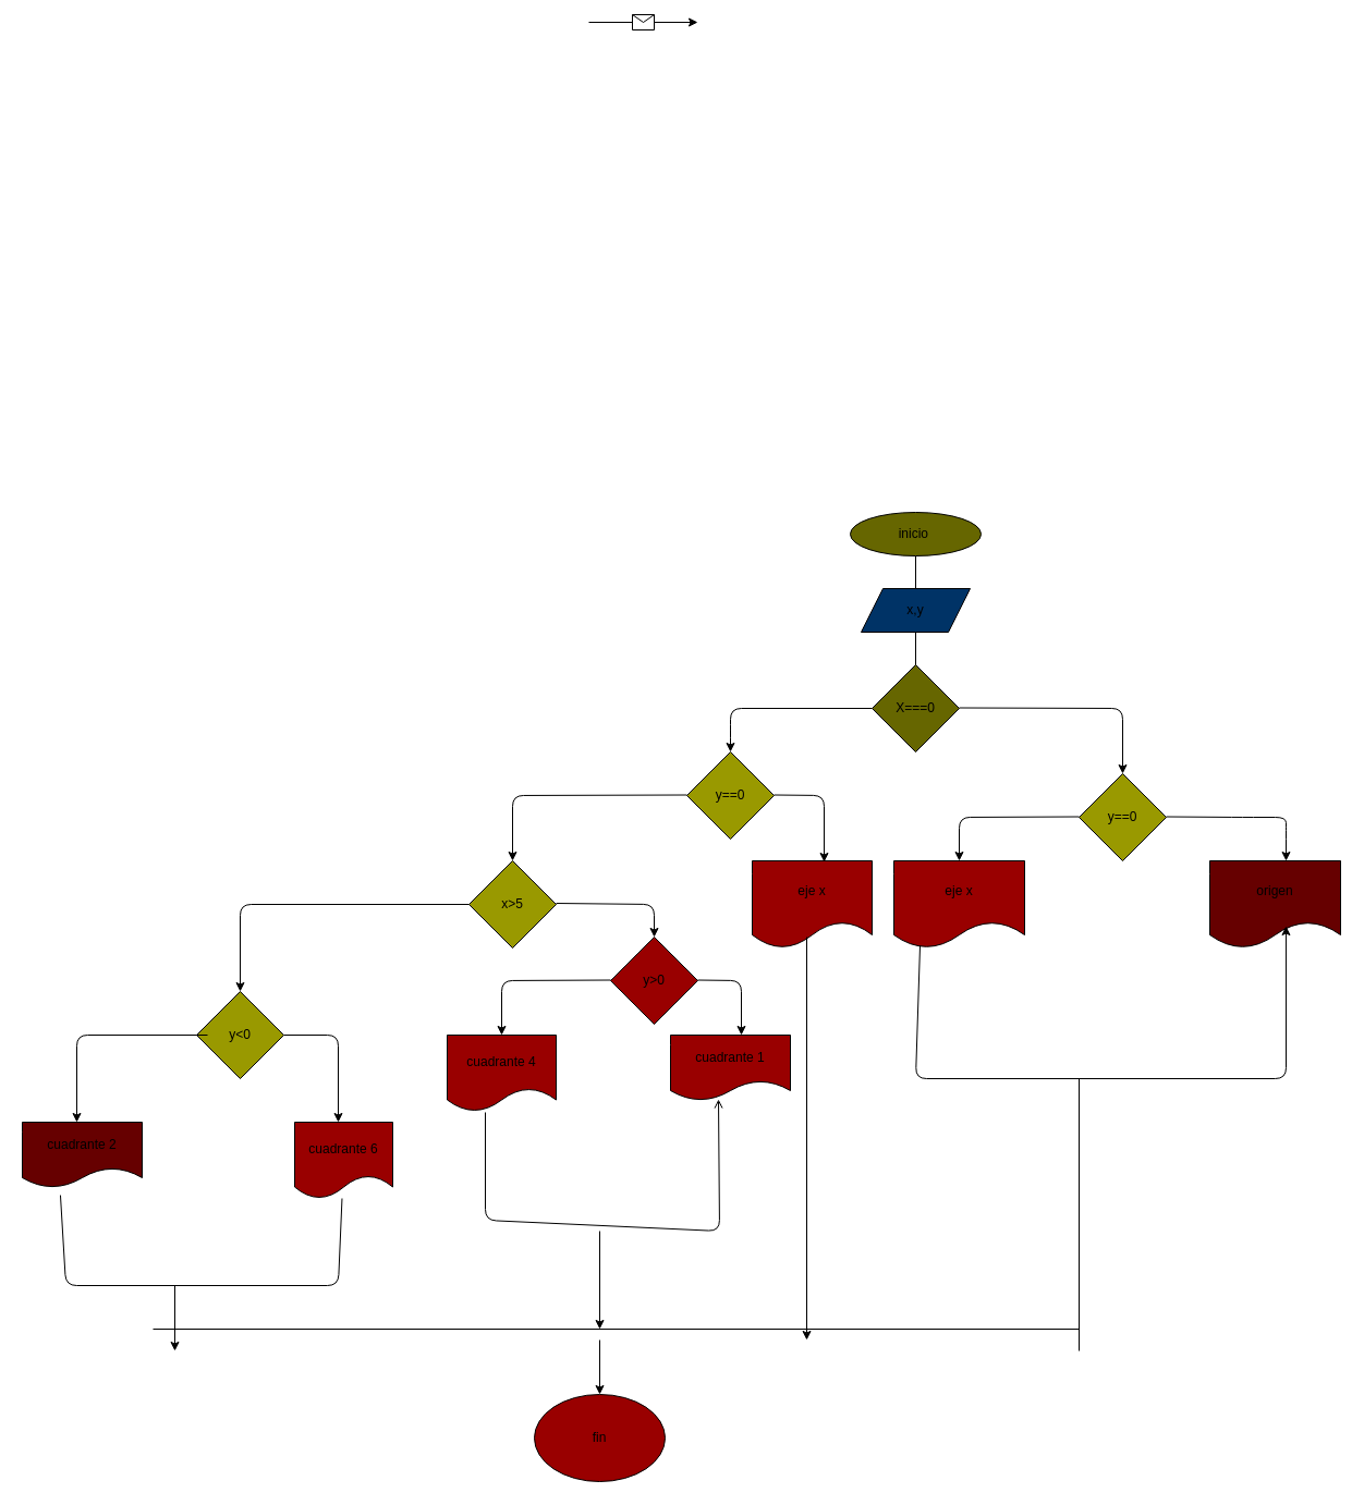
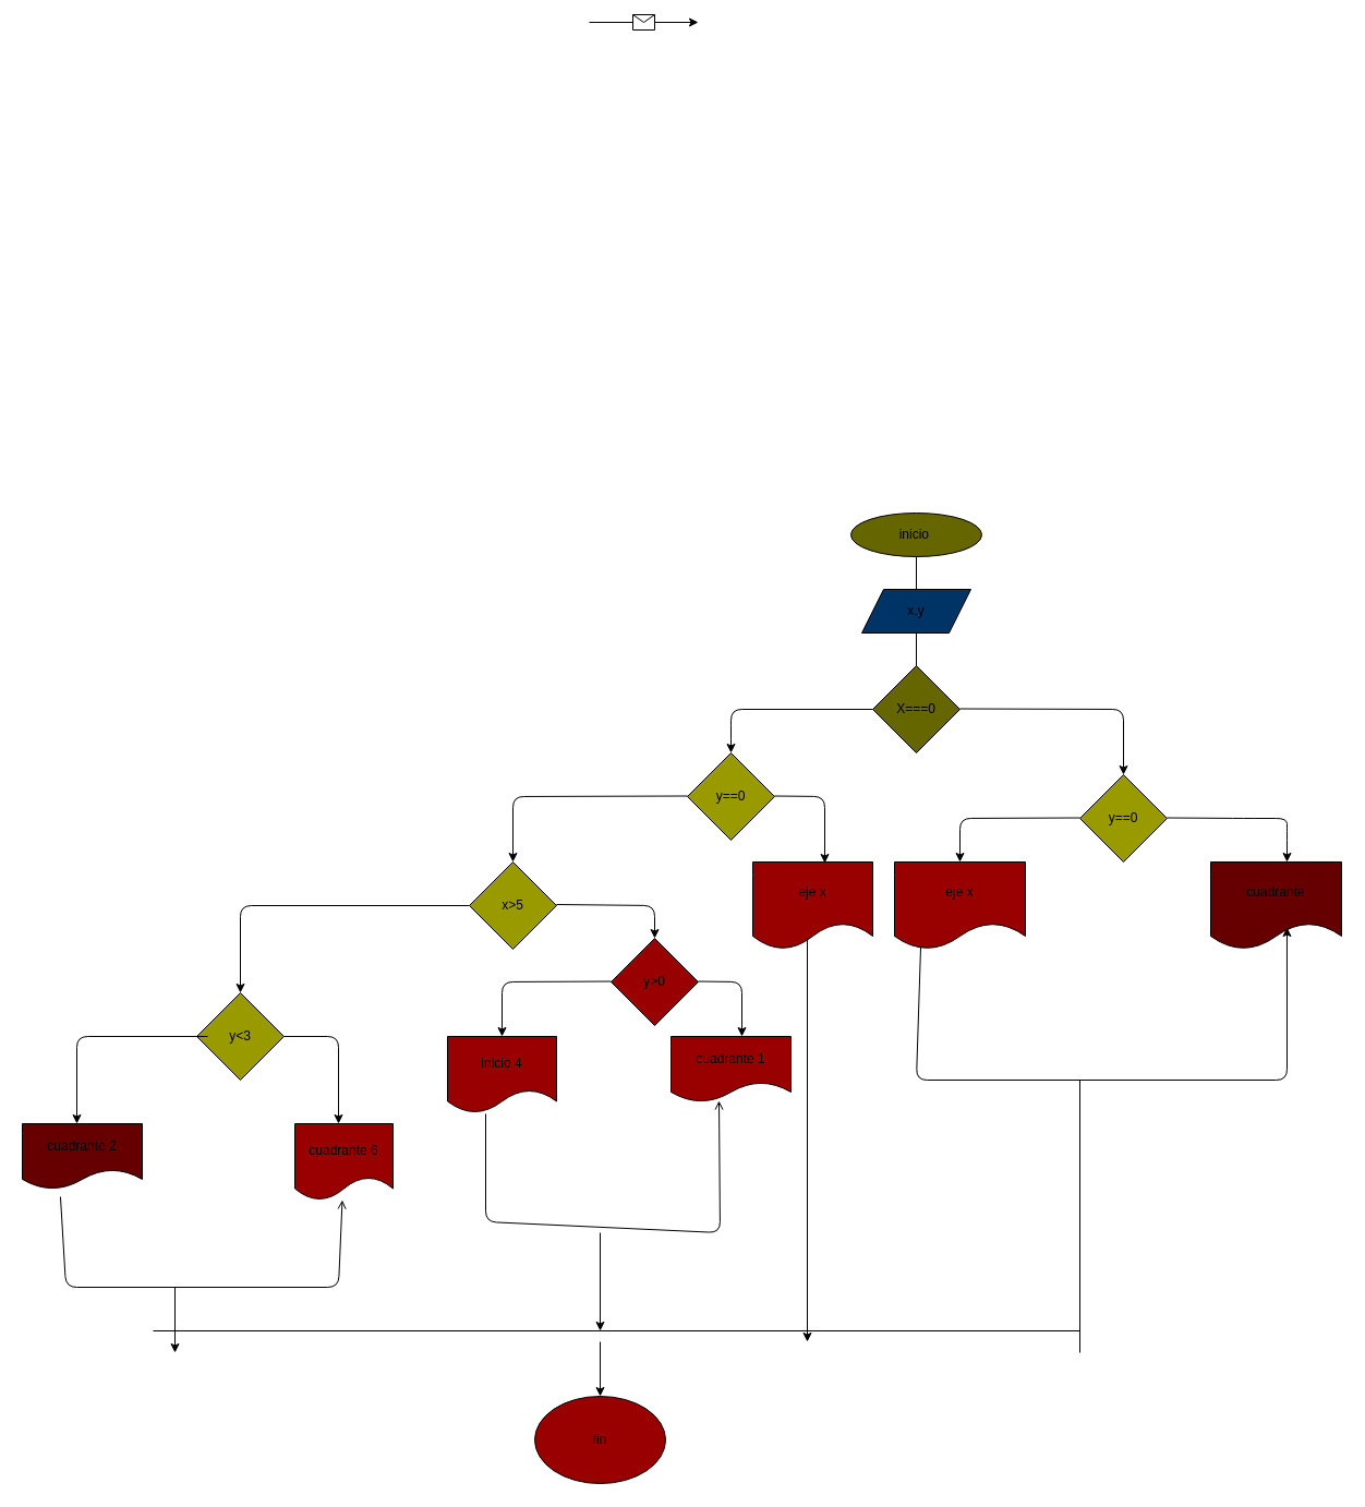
- <mxCell id="13" value="origen" style="shape=document;whiteSpace=wrap;html=1;boundedLbl=1;fillColor=#660000;" parent="1" vertex="1"><mxGeometry x="1110" y="790" width="120" height="80" as="geometry" /></mxCell>
+ <mxCell id="13" value="cuadrante" style="shape=document;whiteSpace=wrap;html=1;boundedLbl=1;fillColor=#660000;" parent="1" vertex="1"><mxGeometry x="1110" y="790" width="120" height="80" as="geometry" /></mxCell>
- <mxCell id="31" value="y&amp;lt;0" style="rhombus;whiteSpace=wrap;html=1;fillColor=#999900;" parent="1" vertex="1"><mxGeometry x="180" y="910" width="80" height="80" as="geometry" /></mxCell>
+ <mxCell id="31" value="y&amp;lt;3" style="rhombus;whiteSpace=wrap;html=1;fillColor=#999900;" parent="1" vertex="1"><mxGeometry x="180" y="910" width="80" height="80" as="geometry" /></mxCell>
- <mxCell id="29" value="cuadrante 4" style="shape=document;whiteSpace=wrap;html=1;boundedLbl=1;fillColor=#990000;" parent="1" vertex="1"><mxGeometry x="410" y="950" width="100" height="70" as="geometry" /></mxCell>
+ <mxCell id="29" value="inicio 4" style="shape=document;whiteSpace=wrap;html=1;boundedLbl=1;fillColor=#990000;" parent="1" vertex="1"><mxGeometry x="410" y="950" width="100" height="70" as="geometry" /></mxCell>
- <mxCell id="37" value="" style="endArrow=none;html=1;exitX=0.318;exitY=1.117;exitDx=0;exitDy=0;exitPerimeter=0;" parent="1" source="35" target="33" edge="1"><mxGeometry width="50" height="50" relative="1" as="geometry"><mxPoint x="670" y="1110" as="sourcePoint" /><mxPoint x="720" y="1060" as="targetPoint" /><Array as="points"><mxPoint x="60" y="1180" /><mxPoint x="310" y="1180" /></Array></mxGeometry></mxCell>
+ <mxCell id="37" value="" style="endArrow=open;html=1;exitX=0.318;exitY=1.117;exitDx=0;exitDy=0;exitPerimeter=0;" parent="1" source="35" target="33" edge="1"><mxGeometry width="50" height="50" relative="1" as="geometry"><mxPoint x="670" y="1110" as="sourcePoint" /><mxPoint x="720" y="1060" as="targetPoint" /><Array as="points"><mxPoint x="60" y="1180" /><mxPoint x="310" y="1180" /></Array></mxGeometry></mxCell>
